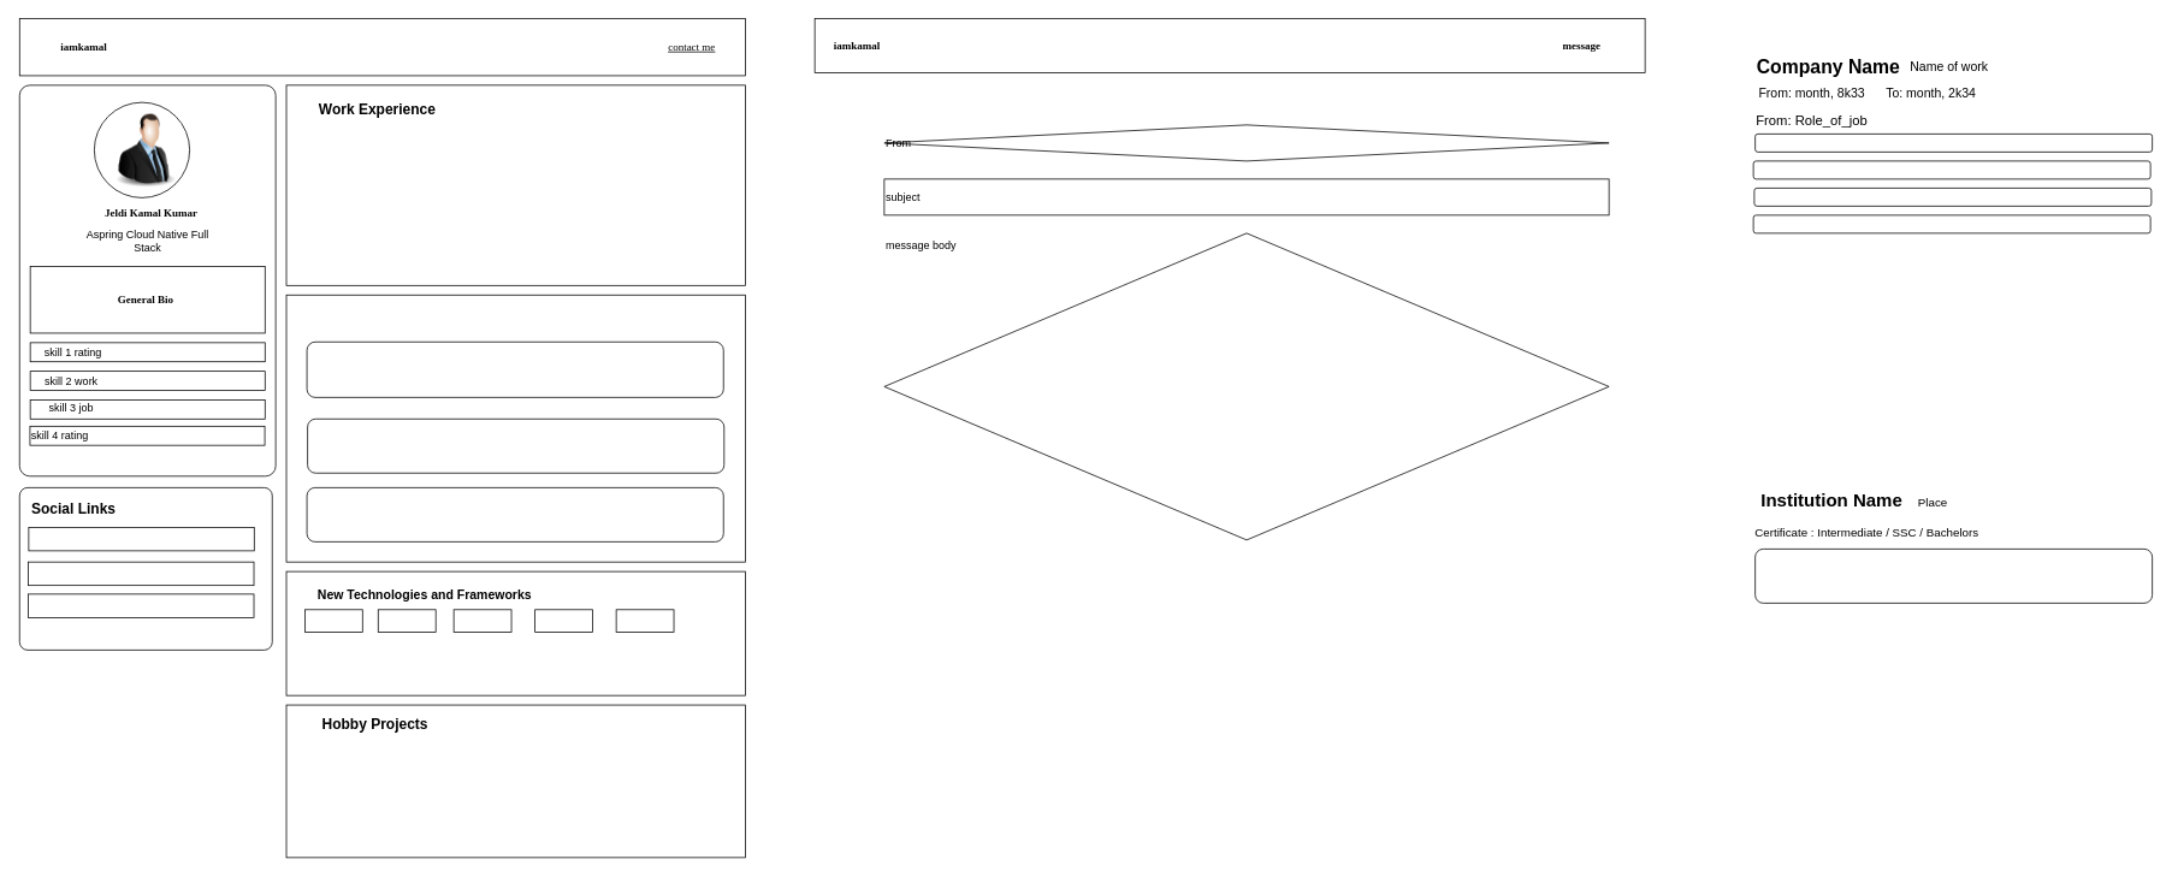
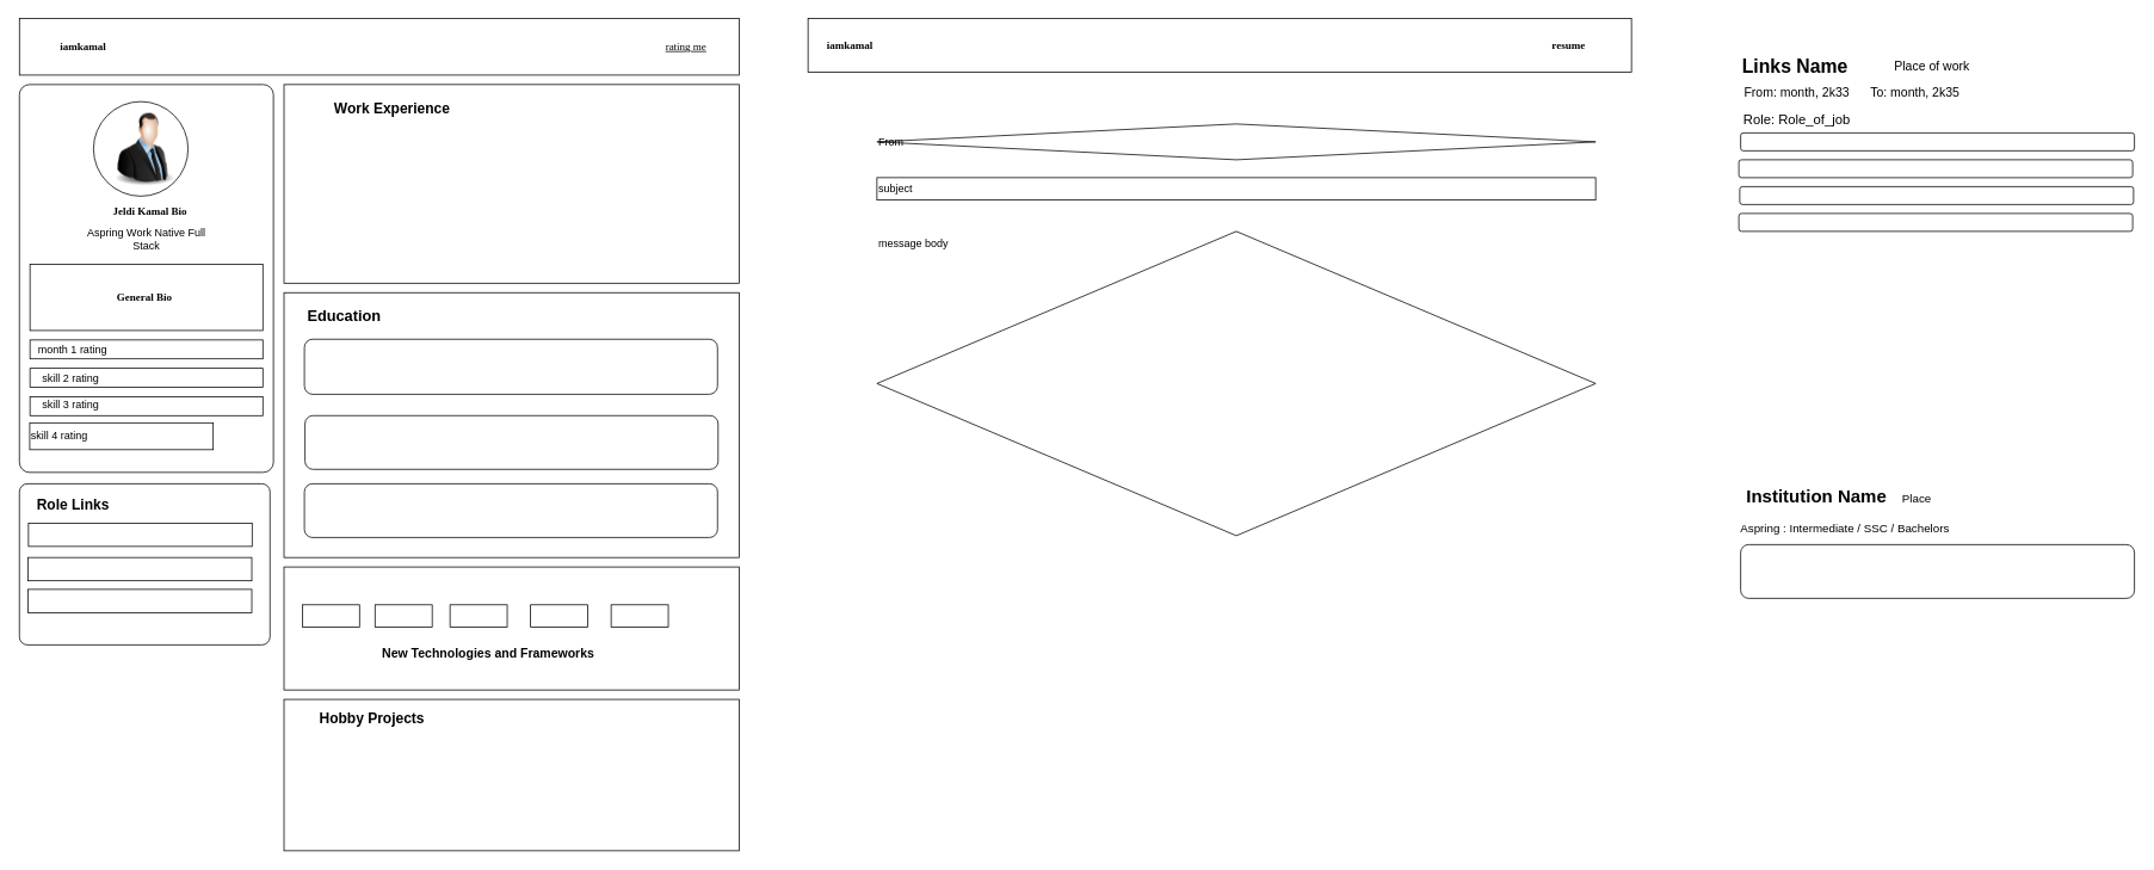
- <mxCell id="43" value="&lt;font face=&quot;Comic Sans MS&quot;&gt;&lt;b&gt;message&lt;/b&gt;&lt;/font&gt;" style="text;html=1;align=center;verticalAlign=middle;whiteSpace=wrap;rounded=0;" vertex="1" parent="1"><mxGeometry x="1722" y="35" width="60" height="30" as="geometry" /></mxCell>
+ <mxCell id="43" value="&lt;font face=&quot;Comic Sans MS&quot;&gt;&lt;b&gt;resume&lt;/b&gt;&lt;/font&gt;" style="text;html=1;align=center;verticalAlign=middle;whiteSpace=wrap;rounded=0;" vertex="1" parent="1"><mxGeometry x="1722" y="35" width="60" height="30" as="geometry" /></mxCell>
- <mxCell id="15" value="&lt;u&gt;contact me&lt;/u&gt;" style="text;html=1;align=center;verticalAlign=middle;whiteSpace=wrap;rounded=0;fontFamily=Comic Sans MS;" vertex="1" parent="2"><mxGeometry x="685.873" y="15.852" width="118.254" height="31.705" as="geometry" /></mxCell>
+ <mxCell id="15" value="&lt;u&gt;rating me&lt;/u&gt;" style="text;html=1;align=center;verticalAlign=middle;whiteSpace=wrap;rounded=0;fontFamily=Comic Sans MS;" vertex="1" parent="2"><mxGeometry x="685.873" y="15.852" width="118.254" height="31.705" as="geometry" /></mxCell>
- <mxCell id="48" value="&lt;font style=&quot;font-size: 21px;&quot;&gt;&lt;b&gt;Company Name&lt;/b&gt;&lt;/font&gt;" style="text;html=1;align=left;verticalAlign=middle;whiteSpace=wrap;rounded=0;" vertex="1" parent="47"><mxGeometry x="2" width="210" height="30" as="geometry" /></mxCell>
+ <mxCell id="48" value="&lt;font style=&quot;font-size: 21px;&quot;&gt;&lt;b&gt;Links Name&lt;/b&gt;&lt;/font&gt;" style="text;html=1;align=left;verticalAlign=middle;whiteSpace=wrap;rounded=0;" vertex="1" parent="47"><mxGeometry x="2" width="210" height="30" as="geometry" /></mxCell>
- <mxCell id="51" value="Name of work" style="text;html=1;align=left;verticalAlign=middle;whiteSpace=wrap;rounded=0;fontSize=14;" vertex="1" parent="47"><mxGeometry x="172" width="110" height="30" as="geometry" /></mxCell>
+ <mxCell id="51" value="Place of work" style="text;html=1;align=left;verticalAlign=middle;whiteSpace=wrap;rounded=0;fontSize=14;" vertex="1" parent="47"><mxGeometry x="172" width="110" height="30" as="geometry" /></mxCell>
- <mxCell id="49" value="From: month, 8k33" style="text;html=1;align=center;verticalAlign=middle;whiteSpace=wrap;rounded=0;fontSize=14;" vertex="1" parent="47"><mxGeometry x="5" y="30" width="120" height="30" as="geometry" /></mxCell>
+ <mxCell id="49" value="From: month, 2k33" style="text;html=1;align=center;verticalAlign=middle;whiteSpace=wrap;rounded=0;fontSize=14;" vertex="1" parent="47"><mxGeometry x="5" y="30" width="120" height="30" as="geometry" /></mxCell>
- <mxCell id="50" value="To: month, 2k34" style="text;html=1;align=center;verticalAlign=middle;whiteSpace=wrap;rounded=0;fontSize=14;" vertex="1" parent="47"><mxGeometry x="132" y="30" width="130" height="30" as="geometry" /></mxCell>
+ <mxCell id="50" value="To: month, 2k35" style="text;html=1;align=center;verticalAlign=middle;whiteSpace=wrap;rounded=0;fontSize=14;" vertex="1" parent="47"><mxGeometry x="132" y="30" width="130" height="30" as="geometry" /></mxCell>
- <mxCell id="20" value="Work Experience" style="text;html=1;align=center;verticalAlign=middle;whiteSpace=wrap;rounded=0;fontStyle=1;horizontal=1;fontSize=16;" vertex="1" parent="2"><mxGeometry x="295.635" y="84.545" width="201.032" height="31.705" as="geometry" /></mxCell>
+ <mxCell id="20" value="Work Experience" style="text;html=1;align=center;verticalAlign=middle;whiteSpace=wrap;rounded=0;fontStyle=1;horizontal=1;fontSize=16;" vertex="1" parent="2"><mxGeometry x="315.635" y="84.545" width="201.032" height="31.705" as="geometry" /></mxCell>
- <mxCell id="52" value="From: Role_of_job" style="text;html=1;align=center;verticalAlign=middle;whiteSpace=wrap;rounded=0;fontSize=15;" vertex="1" parent="47"><mxGeometry y="60" width="130" height="30" as="geometry" /></mxCell>
+ <mxCell id="52" value="Role: Role_of_job" style="text;html=1;align=center;verticalAlign=middle;whiteSpace=wrap;rounded=0;fontSize=15;" vertex="1" parent="47"><mxGeometry y="60" width="130" height="30" as="geometry" /></mxCell>
- <mxCell id="46" value="subject" style="rounded=0;whiteSpace=wrap;html=1;align=left;" vertex="1" parent="1"><mxGeometry x="979" y="198" width="803" height="40" as="geometry" /></mxCell>
+ <mxCell id="46" value="subject" style="rounded=0;whiteSpace=wrap;html=1;align=left;" vertex="1" parent="1"><mxGeometry x="979" y="198" width="803" height="25" as="geometry" /></mxCell>
- <mxCell id="8" value="Jeldi Kamal Kumar" style="text;html=1;align=center;verticalAlign=middle;whiteSpace=wrap;rounded=0;fontStyle=1;fontFamily=Comic Sans MS;" vertex="1" parent="2"><mxGeometry x="65.631" y="199.739" width="159.643" height="31.705" as="geometry" /></mxCell>
+ <mxCell id="8" value="Jeldi Kamal Bio" style="text;html=1;align=center;verticalAlign=middle;whiteSpace=wrap;rounded=0;fontStyle=1;fontFamily=Comic Sans MS;" vertex="1" parent="2"><mxGeometry x="65.631" y="199.739" width="159.643" height="31.705" as="geometry" /></mxCell>
- <mxCell id="23" value="Aspring Cloud Native Full Stack" style="text;html=1;align=center;verticalAlign=middle;whiteSpace=wrap;rounded=0;" vertex="1" parent="2"><mxGeometry x="65.04" y="231.443" width="153.73" height="31.705" as="geometry" /></mxCell>
+ <mxCell id="23" value="Aspring Work Native Full Stack" style="text;html=1;align=center;verticalAlign=middle;whiteSpace=wrap;rounded=0;" vertex="1" parent="2"><mxGeometry x="65.04" y="231.443" width="153.73" height="31.705" as="geometry" /></mxCell>
+ <mxCell id="21" value="&lt;font style=&quot;font-size: 17px;&quot;&gt;&lt;b&gt;Education&lt;/b&gt;&lt;/font&gt;" style="text;html=1;align=center;verticalAlign=middle;whiteSpace=wrap;rounded=0;" vertex="1" parent="2"><mxGeometry x="307.46" y="317.045" width="112.341" height="31.705" as="geometry" /></mxCell>
- <mxCell id="16" value="skill 1 rating" style="text;html=1;align=center;verticalAlign=middle;whiteSpace=wrap;rounded=0;" vertex="1" parent="2"><mxGeometry x="13.008" y="354.034" width="93.421" height="31.705" as="geometry" /></mxCell>
+ <mxCell id="16" value="month 1 rating" style="text;html=1;align=center;verticalAlign=middle;whiteSpace=wrap;rounded=0;" vertex="1" parent="2"><mxGeometry x="13.008" y="354.034" width="93.421" height="31.705" as="geometry" /></mxCell>
- <mxCell id="17" value="skill 2 work" style="text;html=1;align=center;verticalAlign=middle;whiteSpace=wrap;rounded=0;" vertex="1" parent="2"><mxGeometry x="11.234" y="385.739" width="93.421" height="31.705" as="geometry" /></mxCell>
+ <mxCell id="17" value="skill 2 rating" style="text;html=1;align=center;verticalAlign=middle;whiteSpace=wrap;rounded=0;" vertex="1" parent="2"><mxGeometry x="11.234" y="385.739" width="93.421" height="31.705" as="geometry" /></mxCell>
- <mxCell id="18" value="skill 3 job" style="text;html=1;align=center;verticalAlign=middle;whiteSpace=wrap;rounded=0;" vertex="1" parent="2"><mxGeometry x="11.234" y="418.5" width="93.421" height="26.42" as="geometry" /></mxCell>
+ <mxCell id="18" value="skill 3 rating" style="text;html=1;align=center;verticalAlign=middle;whiteSpace=wrap;rounded=0;" vertex="1" parent="2"><mxGeometry x="11.234" y="418.5" width="93.421" height="26.42" as="geometry" /></mxCell>
- <mxCell id="27" value="skill 4 rating" style="rounded=0;whiteSpace=wrap;html=1;align=left;" vertex="1" parent="2"><mxGeometry x="11.535" y="451.917" width="260.159" height="21.136" as="geometry" /></mxCell>
+ <mxCell id="27" value="skill 4 rating" style="rounded=0;whiteSpace=wrap;html=1;align=left;" vertex="1" parent="2"><mxGeometry x="11.535" y="451.917" width="205" height="30" as="geometry" /></mxCell>
- <mxCell id="29" value="Social Links" style="text;html=1;align=center;verticalAlign=middle;whiteSpace=wrap;rounded=0;fontSize=16;fontStyle=1" vertex="1" parent="2"><mxGeometry x="9.78" y="528" width="99.87" height="30" as="geometry" /></mxCell>
+ <mxCell id="29" value="Role Links" style="text;html=1;align=center;verticalAlign=middle;whiteSpace=wrap;rounded=0;fontSize=16;fontStyle=1" vertex="1" parent="2"><mxGeometry x="9.78" y="528" width="99.87" height="30" as="geometry" /></mxCell>
- <mxCell id="60" value="Certificate : Intermediate / SSC / Bachelors" style="text;html=1;align=left;verticalAlign=middle;whiteSpace=wrap;rounded=0;fontSize=13;" vertex="1" parent="57"><mxGeometry y="36" width="280" height="30" as="geometry" /></mxCell>
+ <mxCell id="60" value="Aspring : Intermediate / SSC / Bachelors" style="text;html=1;align=left;verticalAlign=middle;whiteSpace=wrap;rounded=0;fontSize=13;" vertex="1" parent="57"><mxGeometry y="36" width="280" height="30" as="geometry" /></mxCell>
- <mxCell id="22" value="New Technologies and Frameworks" style="text;html=1;align=center;verticalAlign=middle;whiteSpace=wrap;rounded=0;fontFamily=Helvetica;fontStyle=1;fontSize=14;" vertex="1" parent="2"><mxGeometry x="307.46" y="623.523" width="283.81" height="31.705" as="geometry" /></mxCell>
+ <mxCell id="22" value="New Technologies and Frameworks" style="text;html=1;align=center;verticalAlign=middle;whiteSpace=wrap;rounded=0;fontFamily=Helvetica;fontStyle=1;fontSize=14;" vertex="1" parent="2"><mxGeometry x="382.46" y="693.523" width="283.81" height="31.705" as="geometry" /></mxCell>
